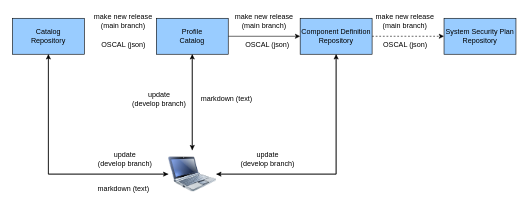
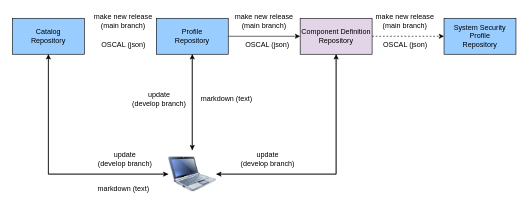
- <mxCell id="6" value="Profile&lt;br&gt;Catalog" style="rounded=0;whiteSpace=wrap;html=1;fillColor=#99CCFF;" vertex="1" parent="1"><mxGeometry x="260" y="30" width="120" height="60" as="geometry" /></mxCell>
+ <mxCell id="6" value="Profile&lt;br&gt;Repository" style="rounded=0;whiteSpace=wrap;html=1;fillColor=#99CCFF;" vertex="1" parent="1"><mxGeometry x="260" y="30" width="120" height="60" as="geometry" /></mxCell>
- <mxCell id="9" value="Component Definition&lt;br&gt;Repository" style="rounded=0;whiteSpace=wrap;html=1;fillColor=#99CCFF;" vertex="1" parent="1"><mxGeometry x="500" y="30" width="120" height="60" as="geometry" /></mxCell>
+ <mxCell id="9" value="Component Definition&lt;br&gt;Repository" style="rounded=0;whiteSpace=wrap;html=1;fillColor=#e1d5e7;" vertex="1" parent="1"><mxGeometry x="500" y="30" width="120" height="60" as="geometry" /></mxCell>
- <mxCell id="23" value="System Security Plan&lt;br&gt;Repository" style="rounded=0;whiteSpace=wrap;html=1;fillColor=#99CCFF;" vertex="1" parent="1"><mxGeometry x="740" y="30" width="120" height="60" as="geometry" /></mxCell>
+ <mxCell id="23" value="System Security Profile&lt;br&gt;Repository" style="rounded=0;whiteSpace=wrap;html=1;fillColor=#99CCFF;" vertex="1" parent="1"><mxGeometry x="740" y="30" width="120" height="60" as="geometry" /></mxCell>
